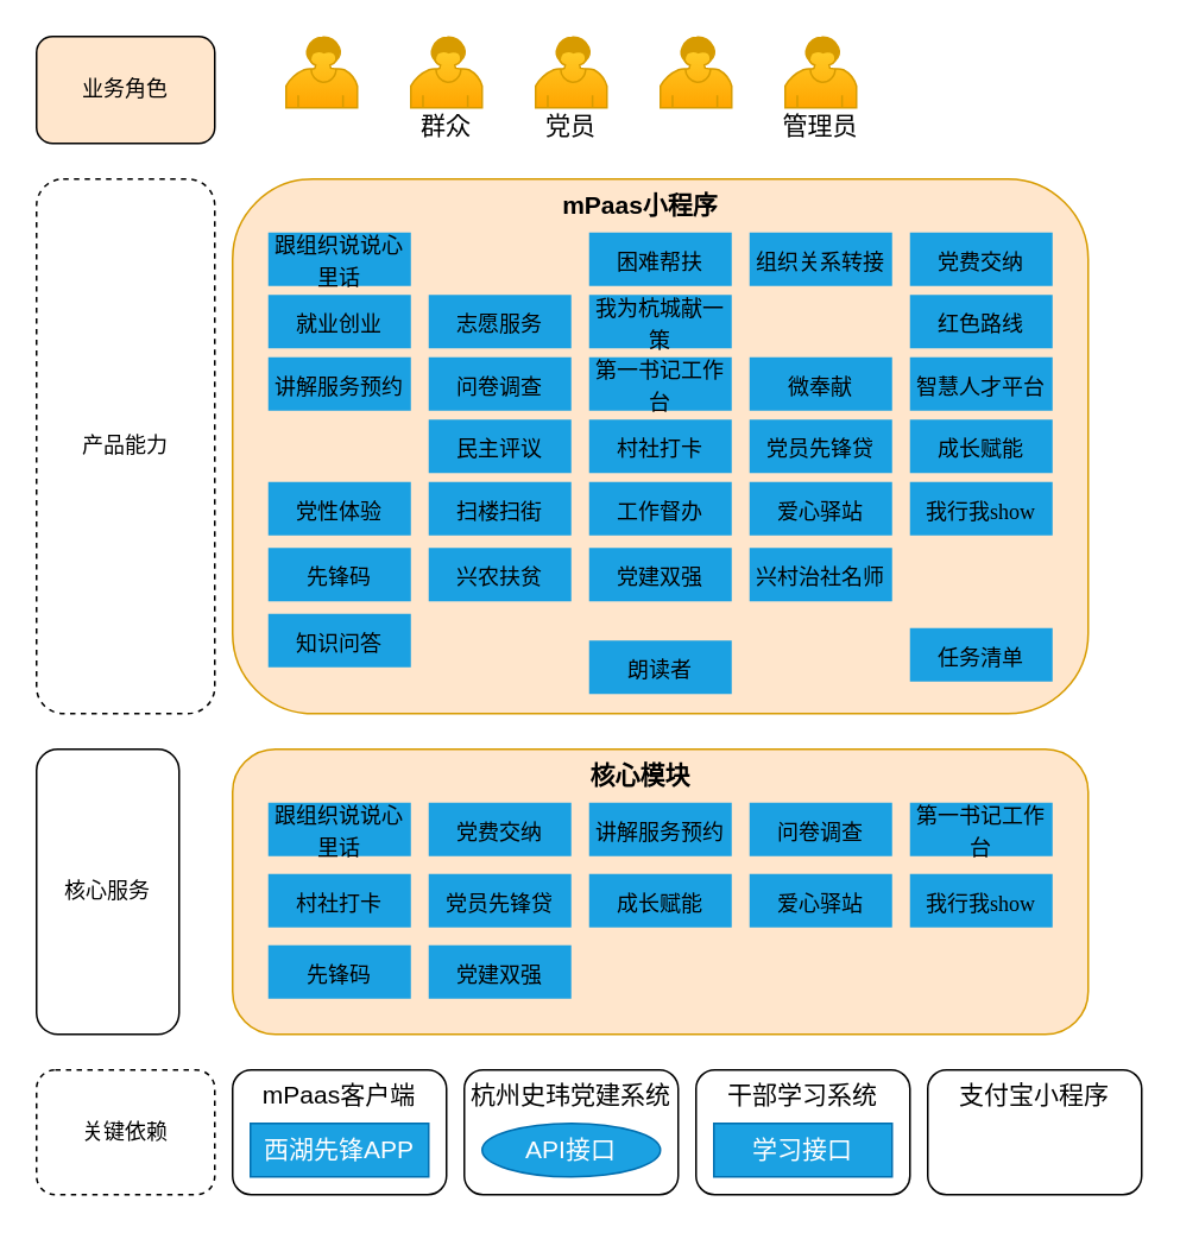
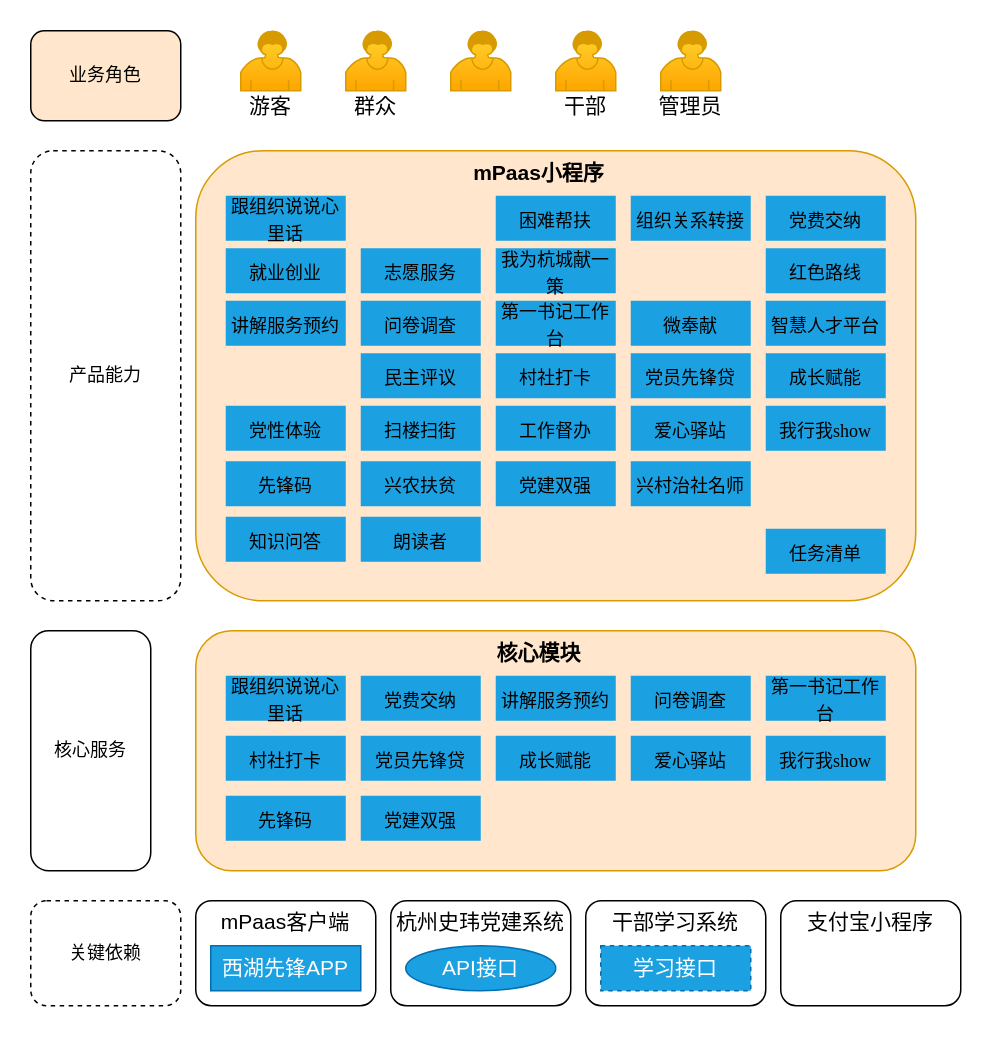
+ <mxCell id="63" value="游客" style="text;html=1;strokeColor=none;fillColor=none;align=center;verticalAlign=middle;whiteSpace=wrap;rounded=0;shadow=0;glass=0;sketch=0;fontSize=14;" parent="1" vertex="1"><mxGeometry x="160" y="60" width="40" height="20" as="geometry" /></mxCell>
- <mxCell id="67" value="党员" style="text;html=1;strokeColor=none;fillColor=none;align=center;verticalAlign=middle;whiteSpace=wrap;rounded=0;shadow=0;glass=0;sketch=0;fontSize=14;" parent="1" vertex="1"><mxGeometry x="300" y="60" width="40" height="20" as="geometry" /></mxCell>
+ <mxCell id="69" value="干部" style="text;html=1;strokeColor=none;fillColor=none;align=center;verticalAlign=middle;whiteSpace=wrap;rounded=0;shadow=0;glass=0;sketch=0;fontSize=14;" parent="1" vertex="1"><mxGeometry x="370" y="60" width="40" height="20" as="geometry" /></mxCell>
- <mxCell id="35" value="&lt;p style=&quot;margin: 0px ; font-stretch: normal ; line-height: normal ; font-family: &amp;#34;pingfang sc&amp;#34;&quot;&gt;&lt;font color=&quot;#000000&quot;&gt;&lt;span&gt;朗读者&lt;/span&gt;&lt;/font&gt;&lt;/p&gt;" style="rounded=0;whiteSpace=wrap;html=1;fillColor=#1ba1e2;fontColor=#ffffff;strokeColor=none;" parent="1" vertex="1"><mxGeometry x="330" y="359" width="80" height="30" as="geometry" /></mxCell>
+ <mxCell id="35" value="&lt;p style=&quot;margin: 0px ; font-stretch: normal ; line-height: normal ; font-family: &amp;#34;pingfang sc&amp;#34;&quot;&gt;&lt;font color=&quot;#000000&quot;&gt;&lt;span&gt;朗读者&lt;/span&gt;&lt;/font&gt;&lt;/p&gt;" style="rounded=0;whiteSpace=wrap;html=1;fillColor=#1ba1e2;fontColor=#ffffff;strokeColor=none;" parent="1" vertex="1"><mxGeometry x="240" y="344" width="80" height="30" as="geometry" /></mxCell>
- <mxCell id="59" value="学习接口" style="rounded=0;whiteSpace=wrap;html=1;shadow=0;glass=0;sketch=0;strokeColor=#006EAF;fillColor=#1ba1e2;fontSize=14;fontColor=#ffffff;" parent="1" vertex="1"><mxGeometry x="400" y="630" width="100" height="30" as="geometry" /></mxCell>
+ <mxCell id="59" value="学习接口" style="rounded=0;whiteSpace=wrap;html=1;shadow=0;glass=0;sketch=0;strokeColor=#006EAF;fillColor=#1ba1e2;fontSize=14;fontColor=#ffffff;dashed=1;" parent="1" vertex="1"><mxGeometry x="400" y="630" width="100" height="30" as="geometry" /></mxCell>
